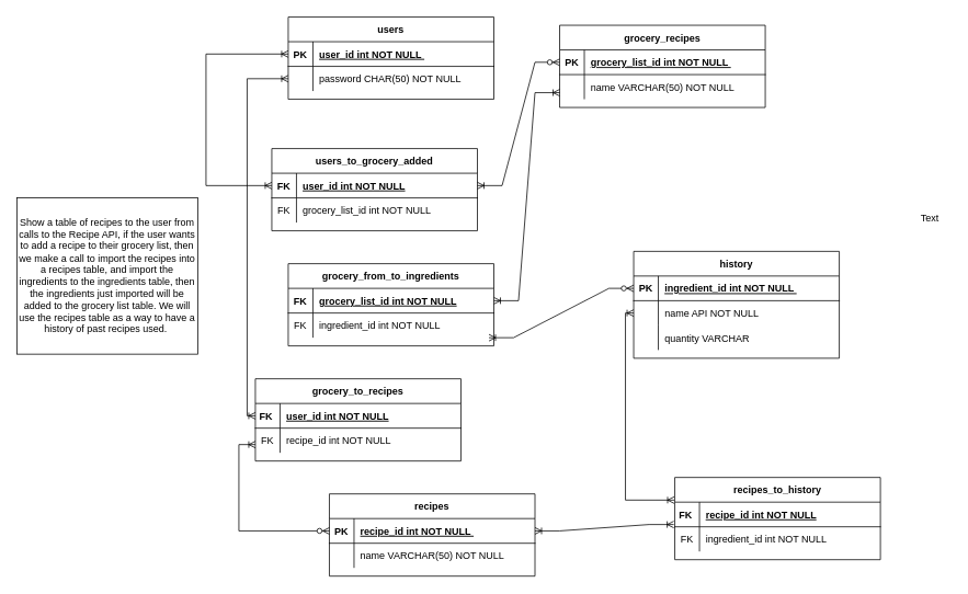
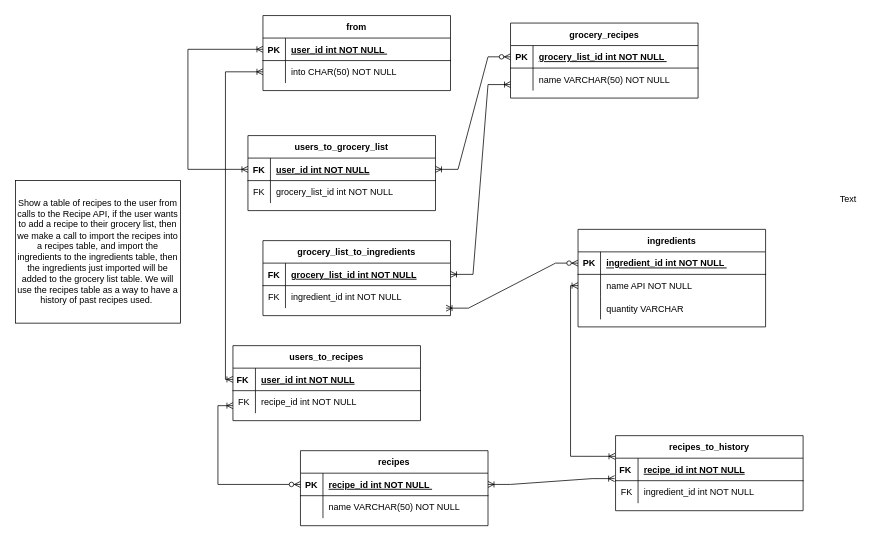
- <mxCell id="23" value="users" style="shape=table;startSize=30;container=1;collapsible=1;childLayout=tableLayout;fixedRows=1;rowLines=0;fontStyle=1;align=center;resizeLast=1;" vertex="1" parent="1"><mxGeometry x="350" y="20" width="250" height="100" as="geometry" /></mxCell>
+ <mxCell id="23" value="from" style="shape=table;startSize=30;container=1;collapsible=1;childLayout=tableLayout;fixedRows=1;rowLines=0;fontStyle=1;align=center;resizeLast=1;" vertex="1" parent="1"><mxGeometry x="350" y="20" width="250" height="100" as="geometry" /></mxCell>
- <mxCell id="29" value="password CHAR(50) NOT NULL" style="shape=partialRectangle;overflow=hidden;connectable=0;fillColor=none;top=0;left=0;bottom=0;right=0;align=left;spacingLeft=6;" vertex="1" parent="27"><mxGeometry x="30" width="220" height="30" as="geometry"><mxRectangle width="220" height="30" as="alternateBounds" /></mxGeometry></mxCell>
+ <mxCell id="29" value="into CHAR(50) NOT NULL" style="shape=partialRectangle;overflow=hidden;connectable=0;fillColor=none;top=0;left=0;bottom=0;right=0;align=left;spacingLeft=6;" vertex="1" parent="27"><mxGeometry x="30" width="220" height="30" as="geometry"><mxRectangle width="220" height="30" as="alternateBounds" /></mxGeometry></mxCell>
- <mxCell id="47" value="users_to_grocery_added" style="shape=table;startSize=30;container=1;collapsible=1;childLayout=tableLayout;fixedRows=1;rowLines=0;fontStyle=1;align=center;resizeLast=1;" vertex="1" parent="1"><mxGeometry x="330" y="180" width="250" height="100" as="geometry" /></mxCell>
+ <mxCell id="47" value="users_to_grocery_list" style="shape=table;startSize=30;container=1;collapsible=1;childLayout=tableLayout;fixedRows=1;rowLines=0;fontStyle=1;align=center;resizeLast=1;" vertex="1" parent="1"><mxGeometry x="330" y="180" width="250" height="100" as="geometry" /></mxCell>
- <mxCell id="30" value="history" style="shape=table;startSize=30;container=1;collapsible=1;childLayout=tableLayout;fixedRows=1;rowLines=0;fontStyle=1;align=center;resizeLast=1;" vertex="1" parent="1"><mxGeometry x="770" y="305" width="250" height="130" as="geometry" /></mxCell>
+ <mxCell id="30" value="ingredients" style="shape=table;startSize=30;container=1;collapsible=1;childLayout=tableLayout;fixedRows=1;rowLines=0;fontStyle=1;align=center;resizeLast=1;" vertex="1" parent="1"><mxGeometry x="770" y="305" width="250" height="130" as="geometry" /></mxCell>
- <mxCell id="16" value="grocery_from_to_ingredients" style="shape=table;startSize=30;container=1;collapsible=1;childLayout=tableLayout;fixedRows=1;rowLines=0;fontStyle=1;align=center;resizeLast=1;" parent="1" vertex="1"><mxGeometry x="350" y="320" width="250" height="100" as="geometry" /></mxCell>
+ <mxCell id="16" value="grocery_list_to_ingredients" style="shape=table;startSize=30;container=1;collapsible=1;childLayout=tableLayout;fixedRows=1;rowLines=0;fontStyle=1;align=center;resizeLast=1;" parent="1" vertex="1"><mxGeometry x="350" y="320" width="250" height="100" as="geometry" /></mxCell>
- <mxCell id="60" value="grocery_to_recipes" style="shape=table;startSize=30;container=1;collapsible=1;childLayout=tableLayout;fixedRows=1;rowLines=0;fontStyle=1;align=center;resizeLast=1;" vertex="1" parent="1"><mxGeometry x="310" y="460" width="250" height="100" as="geometry" /></mxCell>
+ <mxCell id="60" value="users_to_recipes" style="shape=table;startSize=30;container=1;collapsible=1;childLayout=tableLayout;fixedRows=1;rowLines=0;fontStyle=1;align=center;resizeLast=1;" vertex="1" parent="1"><mxGeometry x="310" y="460" width="250" height="100" as="geometry" /></mxCell>
